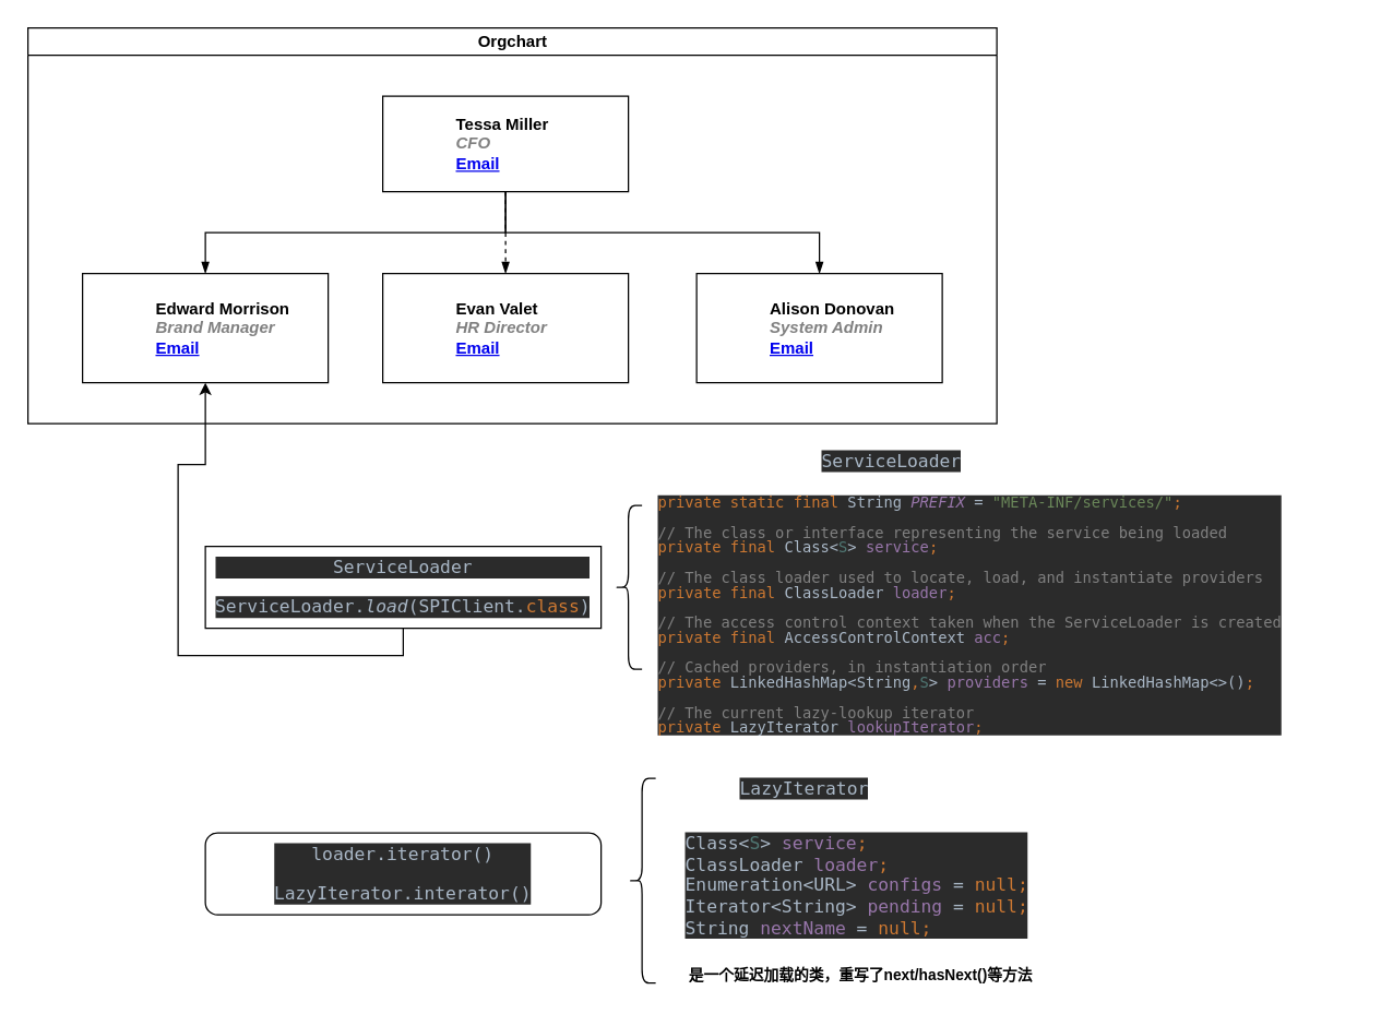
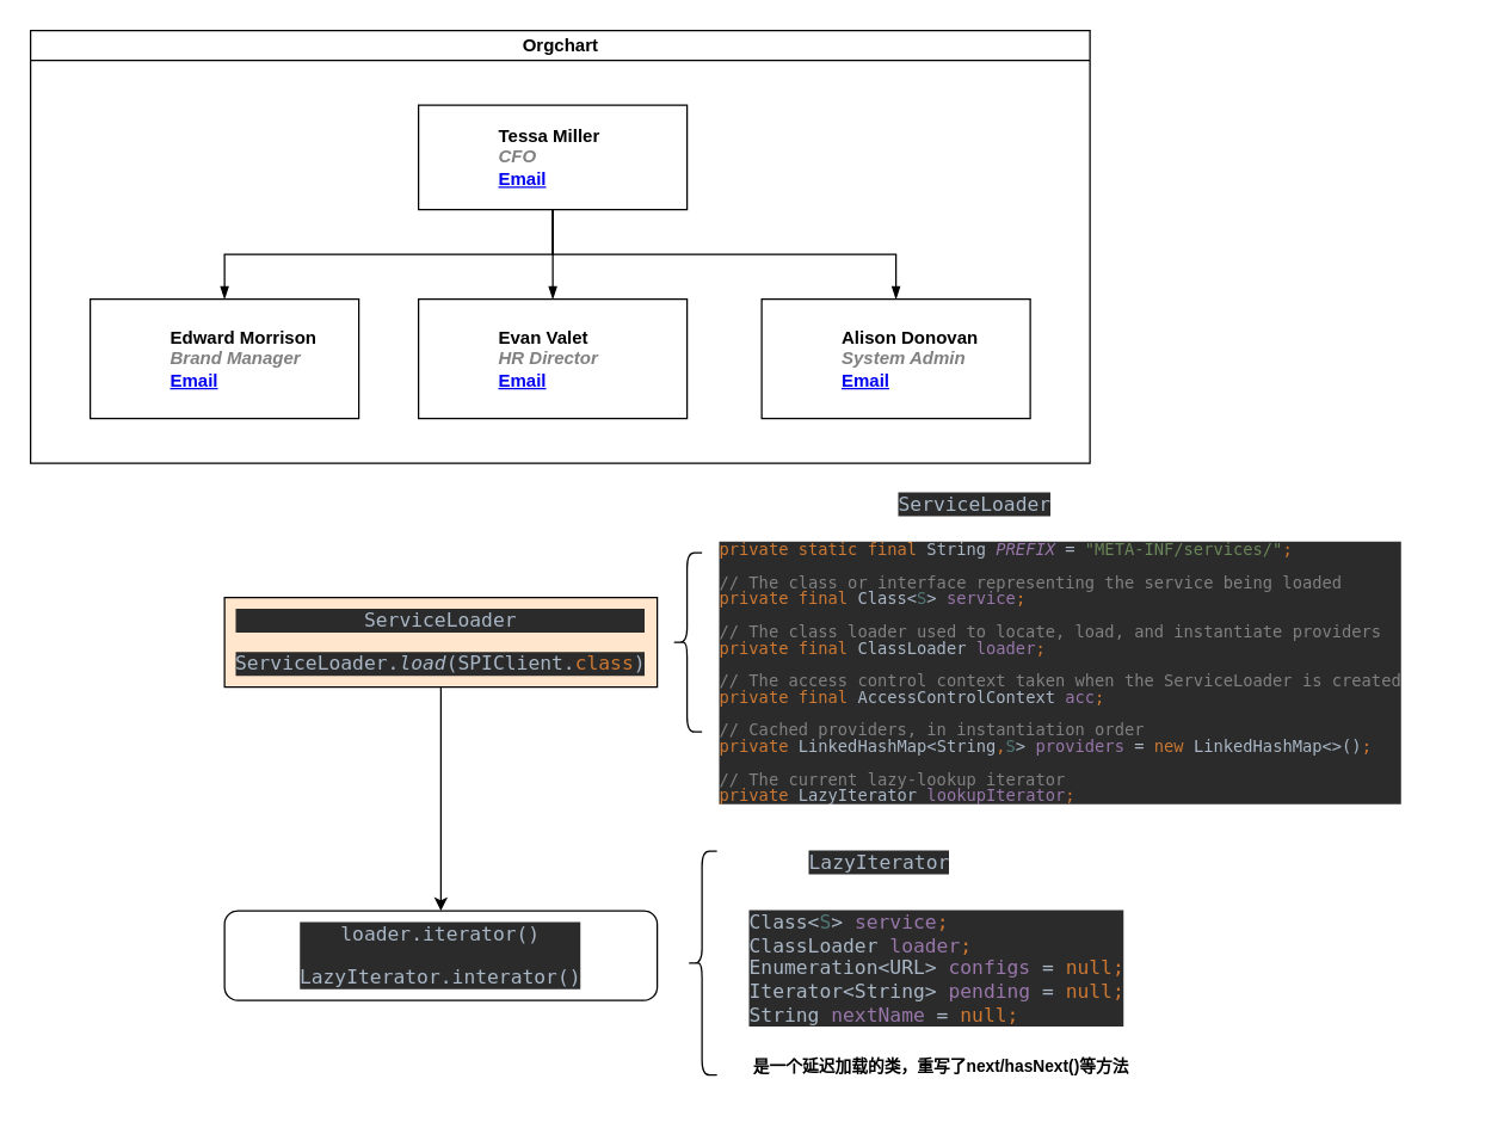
- <mxCell id="6" value="" style="endArrow=blockThin;endFill=1;fontSize=11;edgeStyle=elbowEdgeStyle;elbow=vertical;rounded=0;dashed=1;" parent="2" source="3" target="7" edge="1"><mxGeometry relative="1" as="geometry" /></mxCell>
+ <mxCell id="6" value="" style="endArrow=blockThin;endFill=1;fontSize=11;edgeStyle=elbowEdgeStyle;elbow=vertical;rounded=0;" parent="2" source="3" target="7" edge="1"><mxGeometry relative="1" as="geometry" /></mxCell>
- <mxCell id="11" value="&lt;pre style=&quot;background-color: #2b2b2b ; color: #a9b7c6 ; font-family: &amp;#34;jetbrains mono&amp;#34; , monospace ; font-size: 9.8pt&quot;&gt;&lt;pre style=&quot;font-family: &amp;#34;jetbrains mono&amp;#34; , monospace ; font-size: 9.8pt&quot;&gt;ServiceLoader&lt;/pre&gt;&lt;/pre&gt;&lt;pre style=&quot;background-color: #2b2b2b ; color: #a9b7c6 ; font-family: &amp;#34;jetbrains mono&amp;#34; , monospace ; font-size: 9.8pt&quot;&gt;ServiceLoader.&lt;span style=&quot;font-style: italic&quot;&gt;load&lt;/span&gt;(SPIClient.&lt;span style=&quot;color: #cc7832&quot;&gt;class&lt;/span&gt;)&lt;/pre&gt;" style="rounded=0;whiteSpace=wrap;html=1;" vertex="1" parent="1"><mxGeometry x="150" y="400" width="290" height="60" as="geometry" /></mxCell>
+ <mxCell id="11" value="&lt;pre style=&quot;background-color: #2b2b2b ; color: #a9b7c6 ; font-family: &amp;#34;jetbrains mono&amp;#34; , monospace ; font-size: 9.8pt&quot;&gt;&lt;pre style=&quot;font-family: &amp;#34;jetbrains mono&amp;#34; , monospace ; font-size: 9.8pt&quot;&gt;ServiceLoader&lt;/pre&gt;&lt;/pre&gt;&lt;pre style=&quot;background-color: #2b2b2b ; color: #a9b7c6 ; font-family: &amp;#34;jetbrains mono&amp;#34; , monospace ; font-size: 9.8pt&quot;&gt;ServiceLoader.&lt;span style=&quot;font-style: italic&quot;&gt;load&lt;/span&gt;(SPIClient.&lt;span style=&quot;color: #cc7832&quot;&gt;class&lt;/span&gt;)&lt;/pre&gt;" style="rounded=0;whiteSpace=wrap;html=1;fillColor=#ffe6cc;" vertex="1" parent="1"><mxGeometry x="150" y="400" width="290" height="60" as="geometry" /></mxCell>
- <mxCell id="10" style="edgeStyle=orthogonalEdgeStyle;rounded=0;orthogonalLoop=1;jettySize=auto;html=1;exitX=0.5;exitY=1;exitDx=0;exitDy=0;fontSize=11;" edge="1" parent="1" source="11" target="5"><mxGeometry relative="1" as="geometry" /></mxCell>
+ <mxCell id="10" style="edgeStyle=orthogonalEdgeStyle;rounded=0;orthogonalLoop=1;jettySize=auto;html=1;exitX=0.5;exitY=1;exitDx=0;exitDy=0;entryX=0.5;entryY=0;entryDx=0;entryDy=0;fontSize=11;" edge="1" parent="1" source="11" target="14"><mxGeometry relative="1" as="geometry" /></mxCell>
